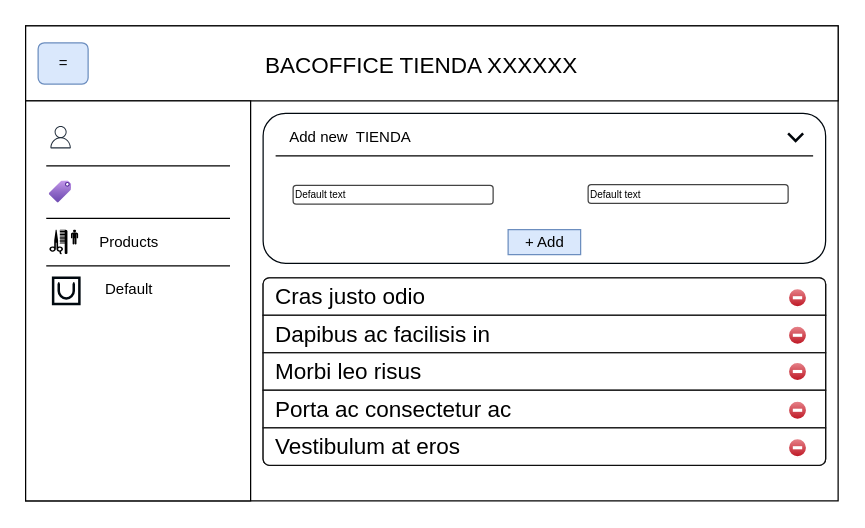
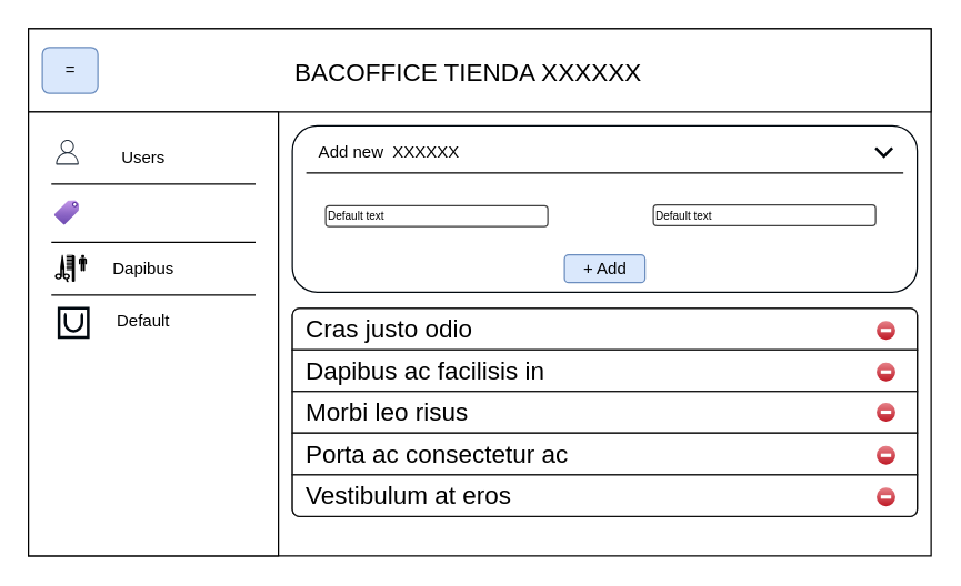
- <mxCell id="18" value="Add new&amp;nbsp; TIENDA" style="text;html=1;strokeColor=none;fillColor=none;align=center;verticalAlign=middle;whiteSpace=wrap;rounded=0;" vertex="1" parent="1"><mxGeometry x="220" y="94" width="120" height="30" as="geometry" /></mxCell>
+ <mxCell id="18" value="Add new&amp;nbsp; XXXXXX" style="text;html=1;strokeColor=none;fillColor=none;align=center;verticalAlign=middle;whiteSpace=wrap;rounded=0;" vertex="1" parent="1"><mxGeometry x="220" y="94" width="120" height="30" as="geometry" /></mxCell>
+ <mxCell id="6" value="Users" style="text;html=1;strokeColor=none;fillColor=none;align=center;verticalAlign=middle;whiteSpace=wrap;rounded=0;" vertex="1" parent="1"><mxGeometry x="73" y="98" width="60" height="30" as="geometry" /></mxCell>
- <mxCell id="11" value="Products" style="text;html=1;strokeColor=none;fillColor=none;align=center;verticalAlign=middle;whiteSpace=wrap;rounded=0;" vertex="1" parent="1"><mxGeometry x="73" y="178" width="60" height="30" as="geometry" /></mxCell>
+ <mxCell id="11" value="Dapibus" style="text;html=1;strokeColor=none;fillColor=none;align=center;verticalAlign=middle;whiteSpace=wrap;rounded=0;" vertex="1" parent="1"><mxGeometry x="73" y="178" width="60" height="30" as="geometry" /></mxCell>
- <mxCell id="21" value="+ Add" style="fillColor=#dae8fc;strokeColor=#6c8ebf;html=1;align=center;verticalAlign=middle;fontStyle=0;fontSize=12;sketch=0;rounded=0;" vertex="1" parent="1"><mxGeometry x="406" y="183" width="58" height="20" as="geometry" /></mxCell>
+ <mxCell id="21" value="+ Add" style="rounded=1;fillColor=#dae8fc;strokeColor=#6c8ebf;html=1;align=center;verticalAlign=middle;fontStyle=0;fontSize=12;sketch=0;" vertex="1" parent="1"><mxGeometry x="406" y="183" width="58" height="20" as="geometry" /></mxCell>
